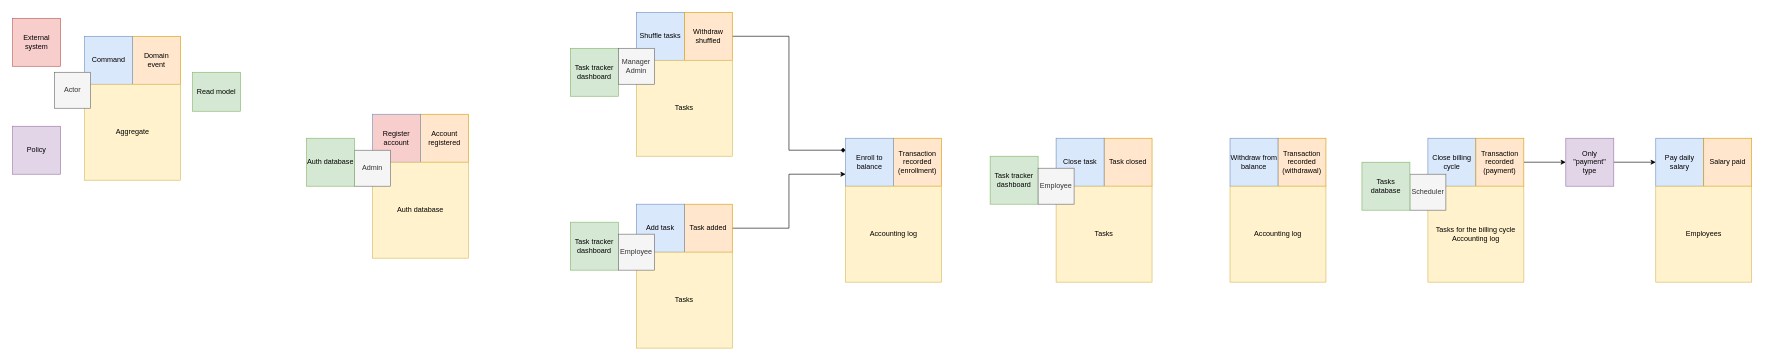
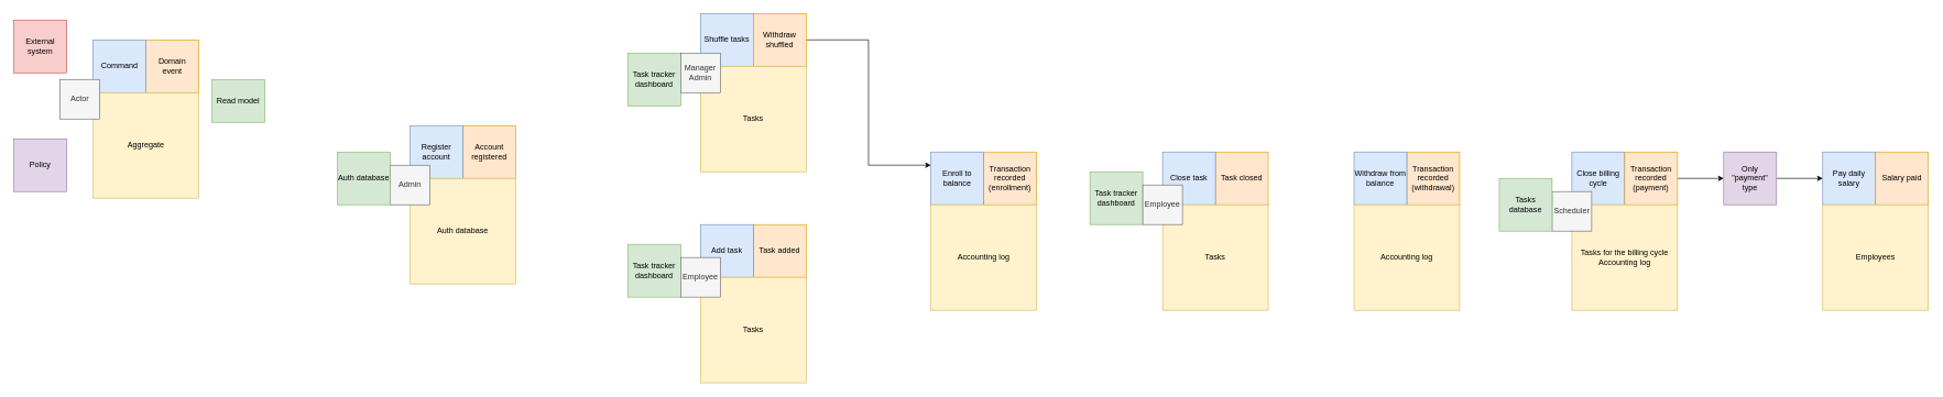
- <mxCell id="44" value="Register account" style="whiteSpace=wrap;html=1;aspect=fixed;fillColor=#f8cecc;strokeColor=#6c8ebf;" vertex="1" parent="1"><mxGeometry x="620" y="190" width="80" height="80" as="geometry" /></mxCell>
+ <mxCell id="44" value="Register account" style="whiteSpace=wrap;html=1;aspect=fixed;fillColor=#dae8fc;strokeColor=#6c8ebf;" vertex="1" parent="1"><mxGeometry x="620" y="190" width="80" height="80" as="geometry" /></mxCell>
- <mxCell id="13" style="edgeStyle=orthogonalEdgeStyle;rounded=0;orthogonalLoop=1;jettySize=auto;html=1;exitX=1;exitY=0.5;exitDx=0;exitDy=0;entryX=0;entryY=0.25;entryDx=0;entryDy=0;endArrow=diamond;" edge="1" parent="1" source="14" target="30"><mxGeometry relative="1" as="geometry" /></mxCell>
+ <mxCell id="13" style="edgeStyle=orthogonalEdgeStyle;rounded=0;orthogonalLoop=1;jettySize=auto;html=1;exitX=1;exitY=0.5;exitDx=0;exitDy=0;entryX=0;entryY=0.25;entryDx=0;entryDy=0;" edge="1" parent="1" source="14" target="30"><mxGeometry relative="1" as="geometry" /></mxCell>
- <mxCell id="10" style="edgeStyle=orthogonalEdgeStyle;rounded=0;orthogonalLoop=1;jettySize=auto;html=1;exitX=1;exitY=0.5;exitDx=0;exitDy=0;entryX=0;entryY=0.75;entryDx=0;entryDy=0;" edge="1" parent="1" source="11" target="30"><mxGeometry relative="1" as="geometry" /></mxCell>
